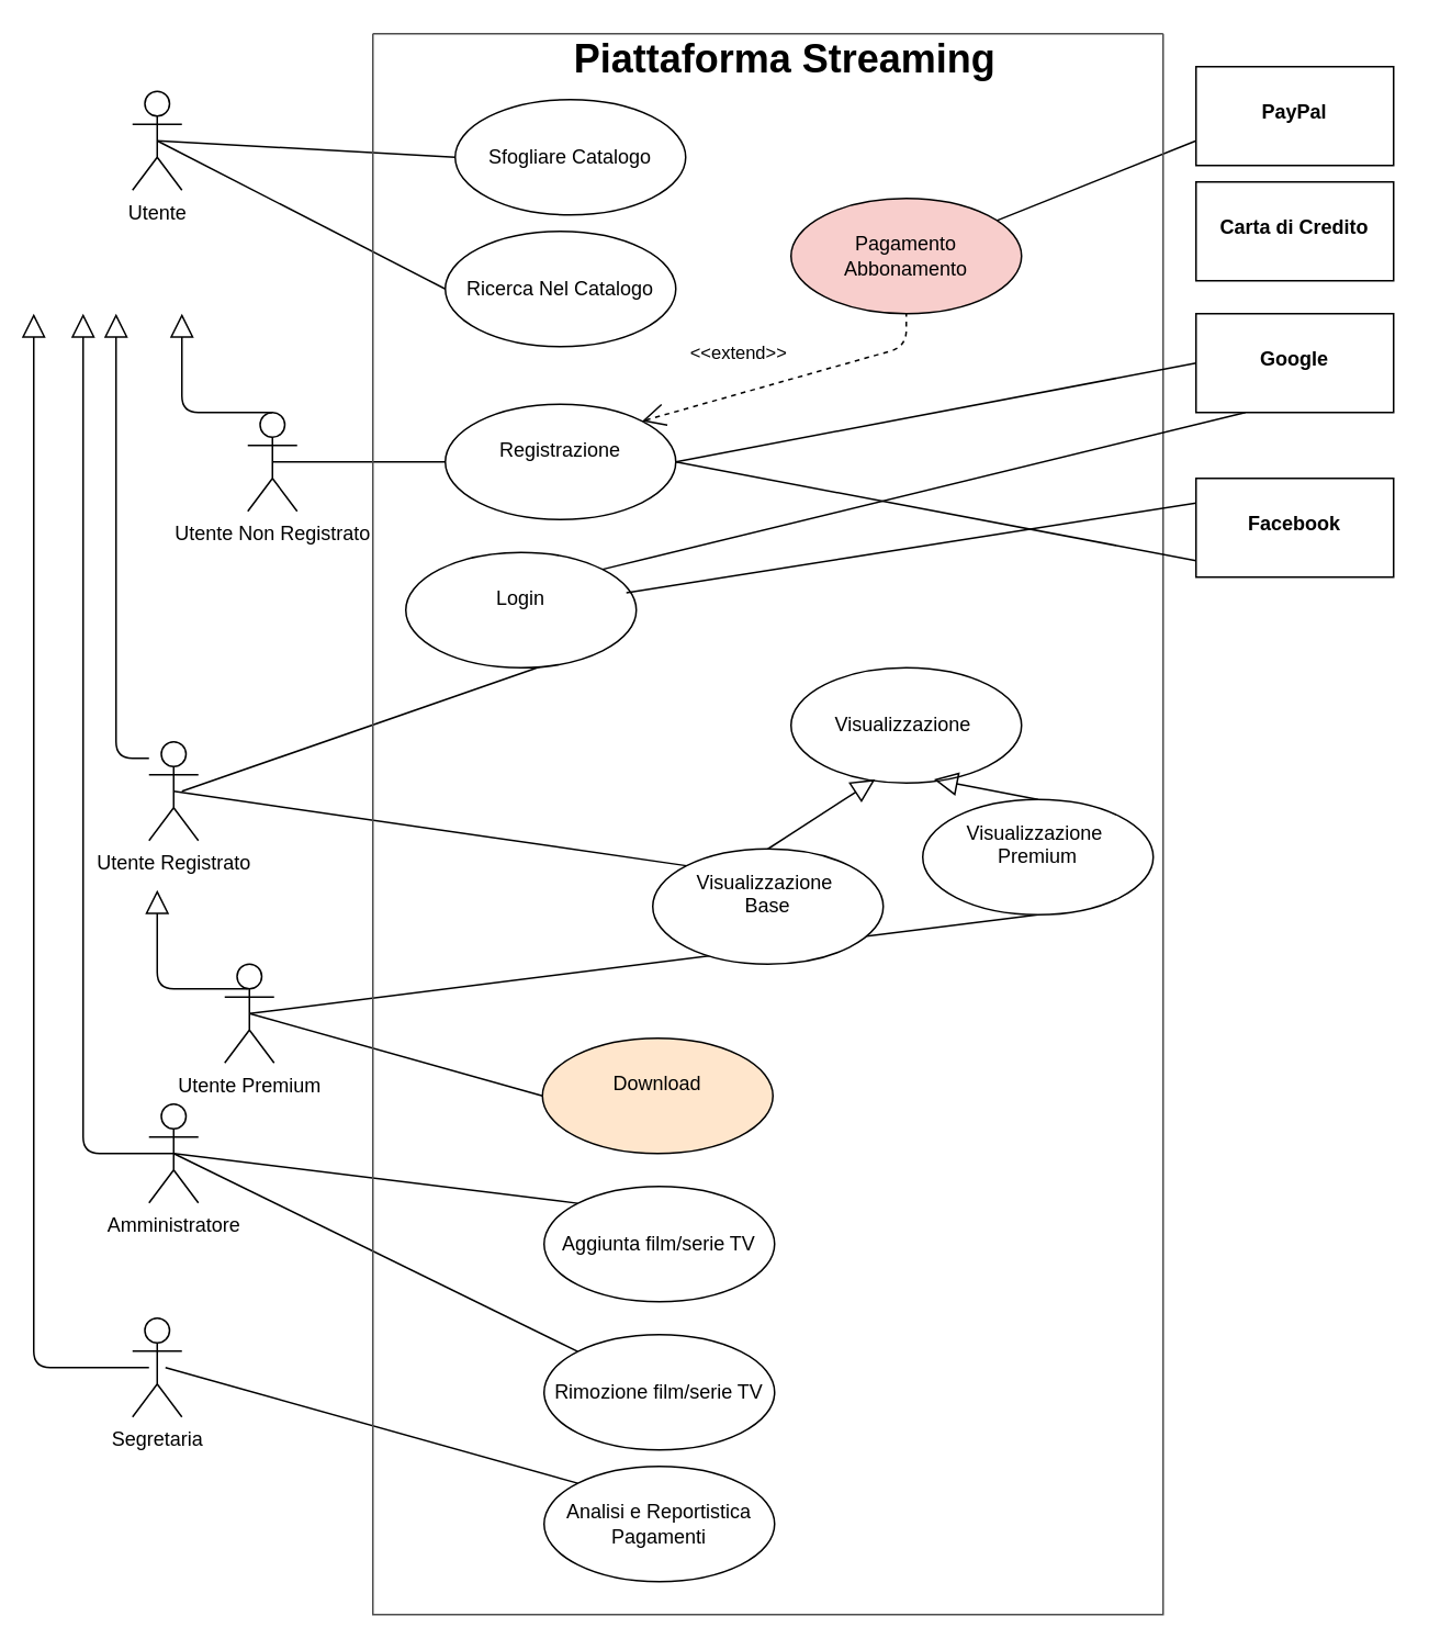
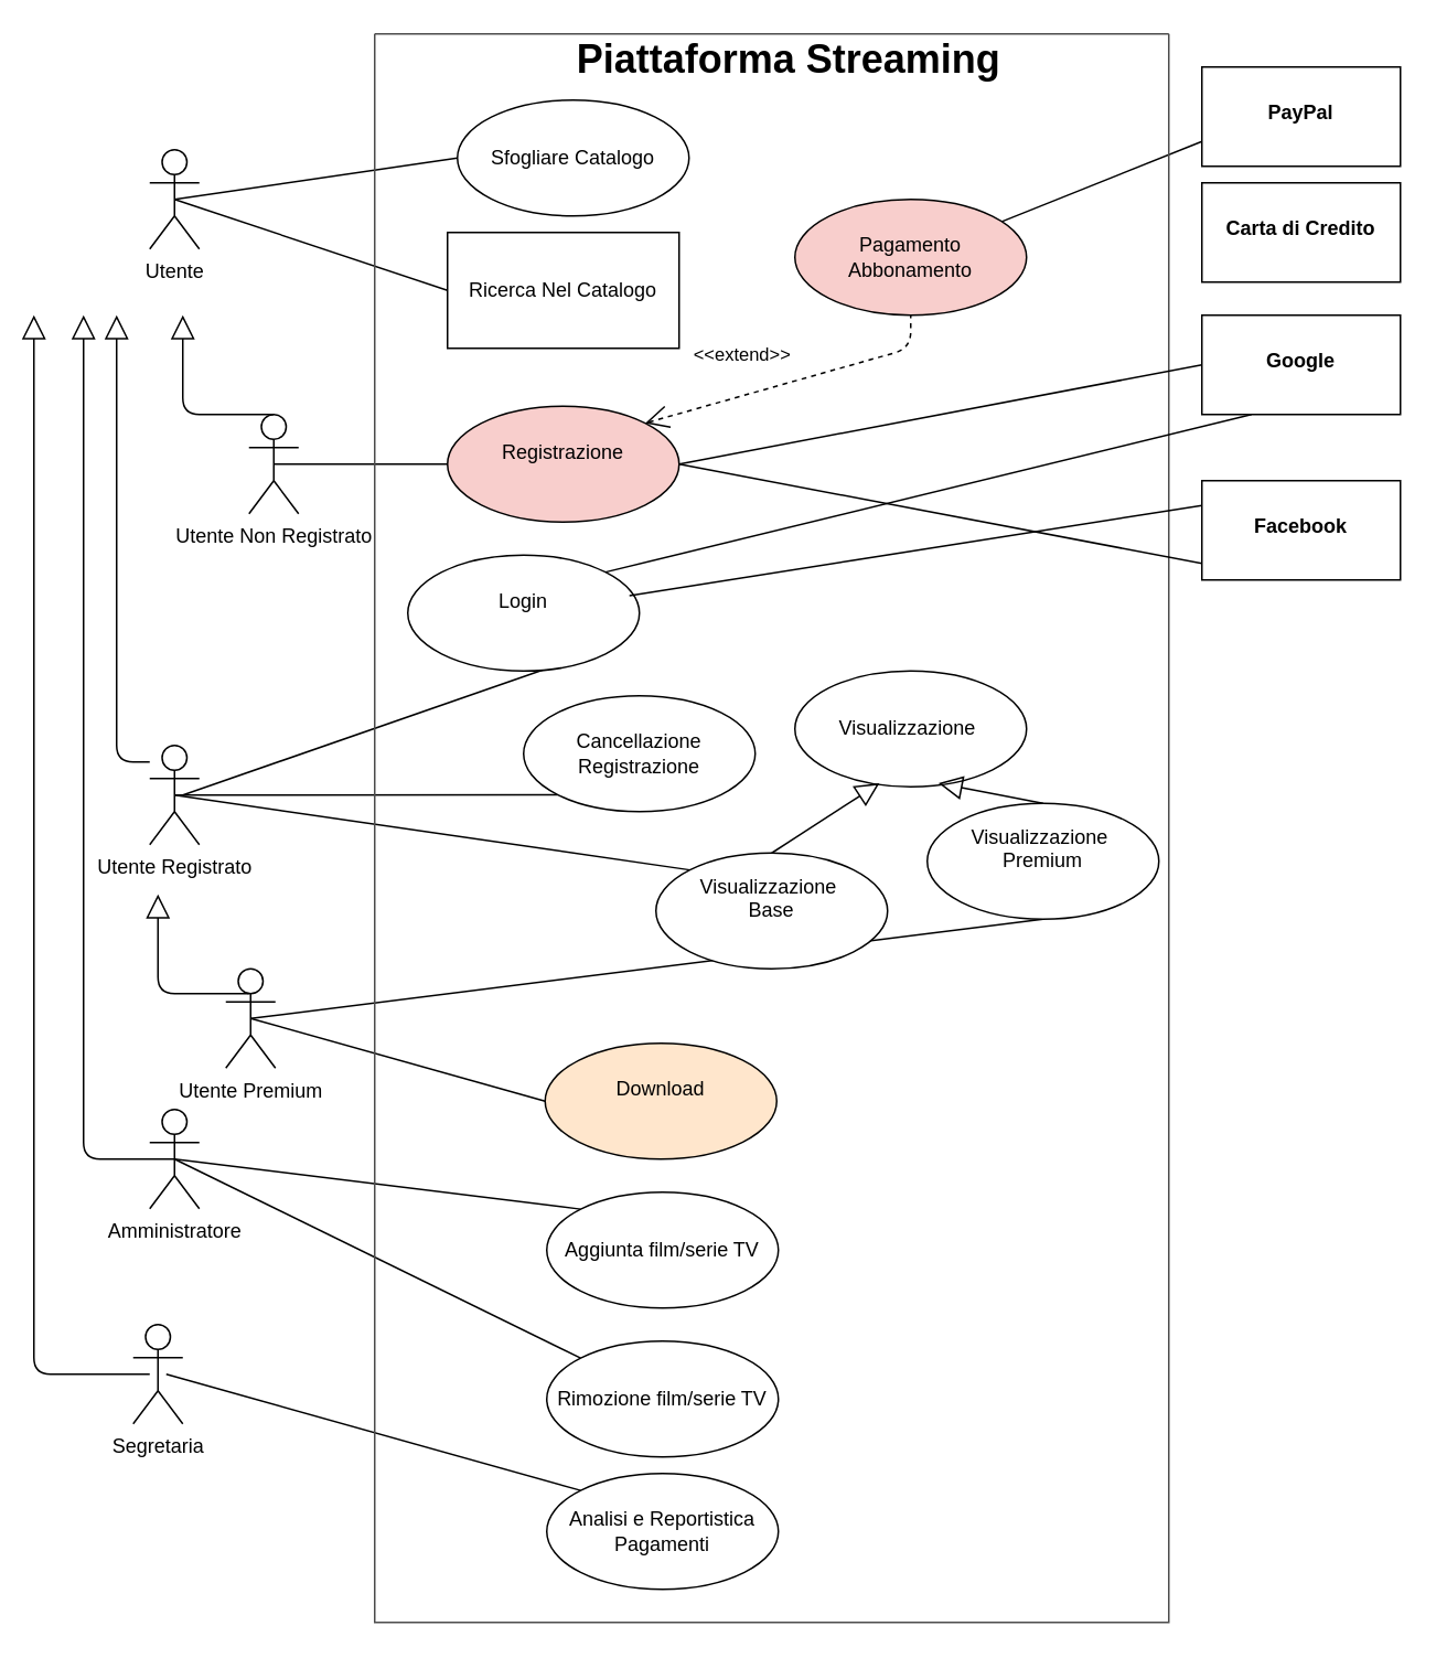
- <mxCell id="2" value="Utente&lt;div&gt;&lt;font color=&quot;#000000&quot;&gt;&lt;br&gt;&lt;/font&gt;&lt;div&gt;&lt;br&gt;&lt;/div&gt;&lt;/div&gt;" style="shape=umlActor;html=1;verticalLabelPosition=bottom;verticalAlign=top;align=center;" parent="1" vertex="1"><mxGeometry x="80" y="55" width="30" height="60" as="geometry" /></mxCell>
+ <mxCell id="2" value="Utente&lt;div&gt;&lt;font color=&quot;#000000&quot;&gt;&lt;br&gt;&lt;/font&gt;&lt;div&gt;&lt;br&gt;&lt;/div&gt;&lt;/div&gt;" style="shape=umlActor;html=1;verticalLabelPosition=bottom;verticalAlign=top;align=center;" parent="1" vertex="1"><mxGeometry x="90" y="90" width="30" height="60" as="geometry" /></mxCell>
- <mxCell id="3" value="Ricerca Nel Catalogo" style="ellipse;whiteSpace=wrap;html=1;" parent="1" vertex="1"><mxGeometry x="270" y="140" width="140" height="70" as="geometry" /></mxCell>
+ <mxCell id="3" value="Ricerca Nel Catalogo" style="whiteSpace=wrap;html=1;rounded=0;" parent="1" vertex="1"><mxGeometry x="270" y="140" width="140" height="70" as="geometry" /></mxCell>
- <mxCell id="4" value="Registrazione&lt;div&gt;&lt;br&gt;&lt;/div&gt;" style="ellipse;whiteSpace=wrap;html=1;" parent="1" vertex="1"><mxGeometry x="270" y="245" width="140" height="70" as="geometry" /></mxCell>
+ <mxCell id="4" value="Registrazione&lt;div&gt;&lt;br&gt;&lt;/div&gt;" style="ellipse;whiteSpace=wrap;html=1;fillColor=#f8cecc;" parent="1" vertex="1"><mxGeometry x="270" y="245" width="140" height="70" as="geometry" /></mxCell>
+ <mxCell id="46" value="Cancellazione Registrazione" style="ellipse;whiteSpace=wrap;html=1;" parent="32" vertex="1"><mxGeometry x="90" y="400" width="140" height="70" as="geometry" /></mxCell>
+ <mxCell id="16" value="" style="edgeStyle=none;html=1;endArrow=none;verticalAlign=bottom;entryX=0;entryY=1;entryDx=0;entryDy=0;exitX=0.5;exitY=0.5;exitDx=0;exitDy=0;exitPerimeter=0;" parent="1" source="10" target="46" edge="1"><mxGeometry width="160" relative="1" as="geometry"><mxPoint x="200" y="470" as="sourcePoint" /><mxPoint x="360" y="470" as="targetPoint" /></mxGeometry></mxCell>
